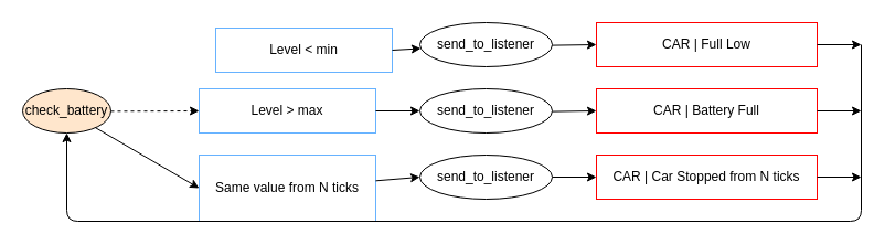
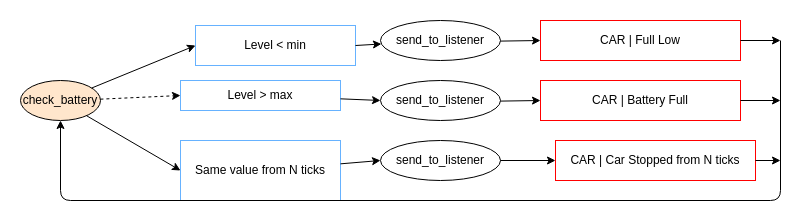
+ <mxCell id="12" value="" style="endArrow=classic;html=1;entryX=0;entryY=0.5;entryDx=0;entryDy=0;" edge="1" parent="1" source="4" target="8"><mxGeometry width="50" height="50" relative="1" as="geometry"><mxPoint x="90" y="90" as="sourcePoint" /><mxPoint x="140" y="40" as="targetPoint" /></mxGeometry></mxCell>
- <mxCell id="7" value="Level &amp;gt; max" style="rounded=0;whiteSpace=wrap;html=1;strokeColor=#66B2FF;fillColor=none;" vertex="1" parent="1"><mxGeometry x="180" y="80" width="160" height="40" as="geometry" /></mxCell>
+ <mxCell id="7" value="Level &amp;gt; max" style="rounded=0;whiteSpace=wrap;html=1;strokeColor=#66B2FF;fillColor=none;" vertex="1" parent="1"><mxGeometry x="180" y="80" width="160" height="30" as="geometry" /></mxCell>
- <mxCell id="5" value="CAR | Car Stopped from N ticks" style="rounded=0;whiteSpace=wrap;html=1;strokeColor=#FF0000;fillColor=none;" vertex="1" parent="1"><mxGeometry x="540" y="140" width="200" height="40" as="geometry" /></mxCell>
+ <mxCell id="5" value="CAR | Car Stopped from N ticks" style="rounded=0;whiteSpace=wrap;html=1;strokeColor=#FF0000;fillColor=none;" vertex="1" parent="1"><mxGeometry x="555" y="140" width="200" height="40" as="geometry" /></mxCell>
